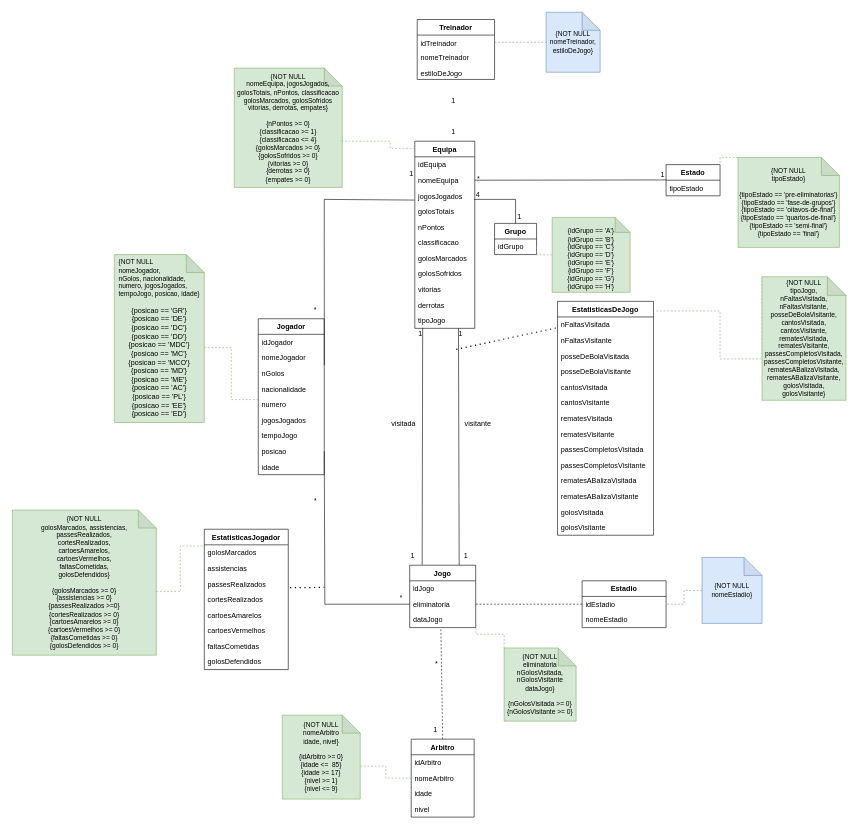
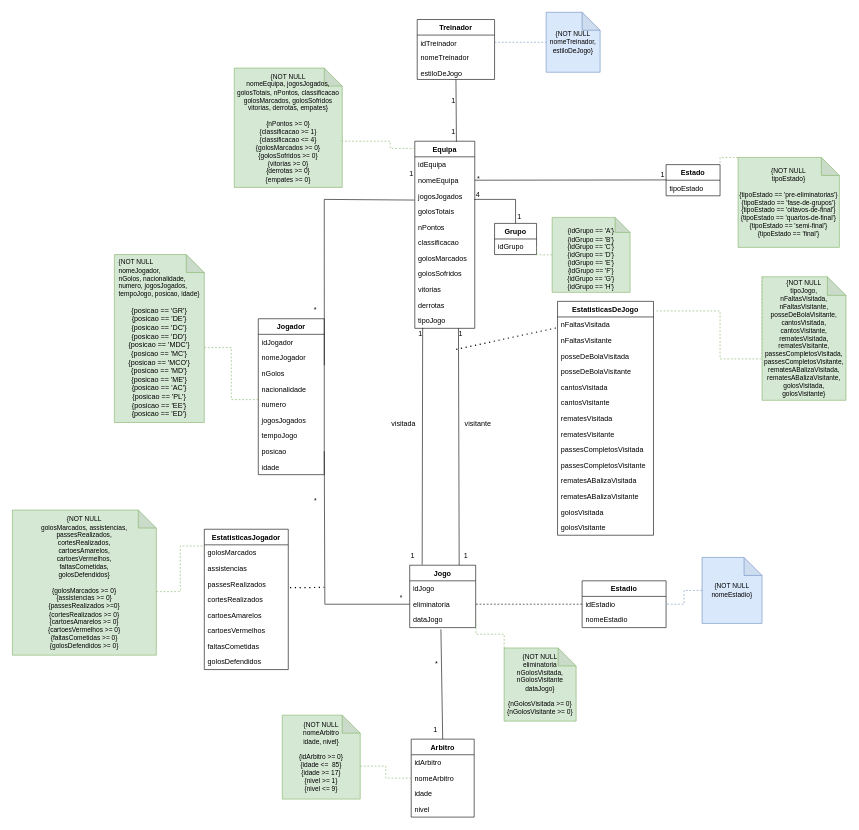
+ <mxCell id="102" value="" style="endArrow=none;html=1;rounded=0;exitX=0.694;exitY=0.002;exitDx=0;exitDy=0;exitPerimeter=0;" parent="1" source="2" target="101" edge="1"><mxGeometry width="50" height="50" relative="1" as="geometry"><mxPoint x="761" y="232" as="sourcePoint" /><mxPoint x="776" y="162" as="targetPoint" /></mxGeometry></mxCell>
- <mxCell id="78" value="" style="endArrow=none;html=1;rounded=0;entryX=0.473;entryY=1.115;entryDx=0;entryDy=0;entryPerimeter=0;exitX=0.5;exitY=0;exitDx=0;exitDy=0;dashed=1;" parent="1" source="73" target="28" edge="1"><mxGeometry width="50" height="50" relative="1" as="geometry"><mxPoint x="710" y="842" as="sourcePoint" /><mxPoint x="760" y="792" as="targetPoint" /></mxGeometry></mxCell>
+ <mxCell id="78" value="" style="endArrow=none;html=1;rounded=0;entryX=0.473;entryY=1.115;entryDx=0;entryDy=0;entryPerimeter=0;exitX=0.5;exitY=0;exitDx=0;exitDy=0;" parent="1" source="73" target="28" edge="1"><mxGeometry width="50" height="50" relative="1" as="geometry"><mxPoint x="710" y="842" as="sourcePoint" /><mxPoint x="760" y="792" as="targetPoint" /></mxGeometry></mxCell>
